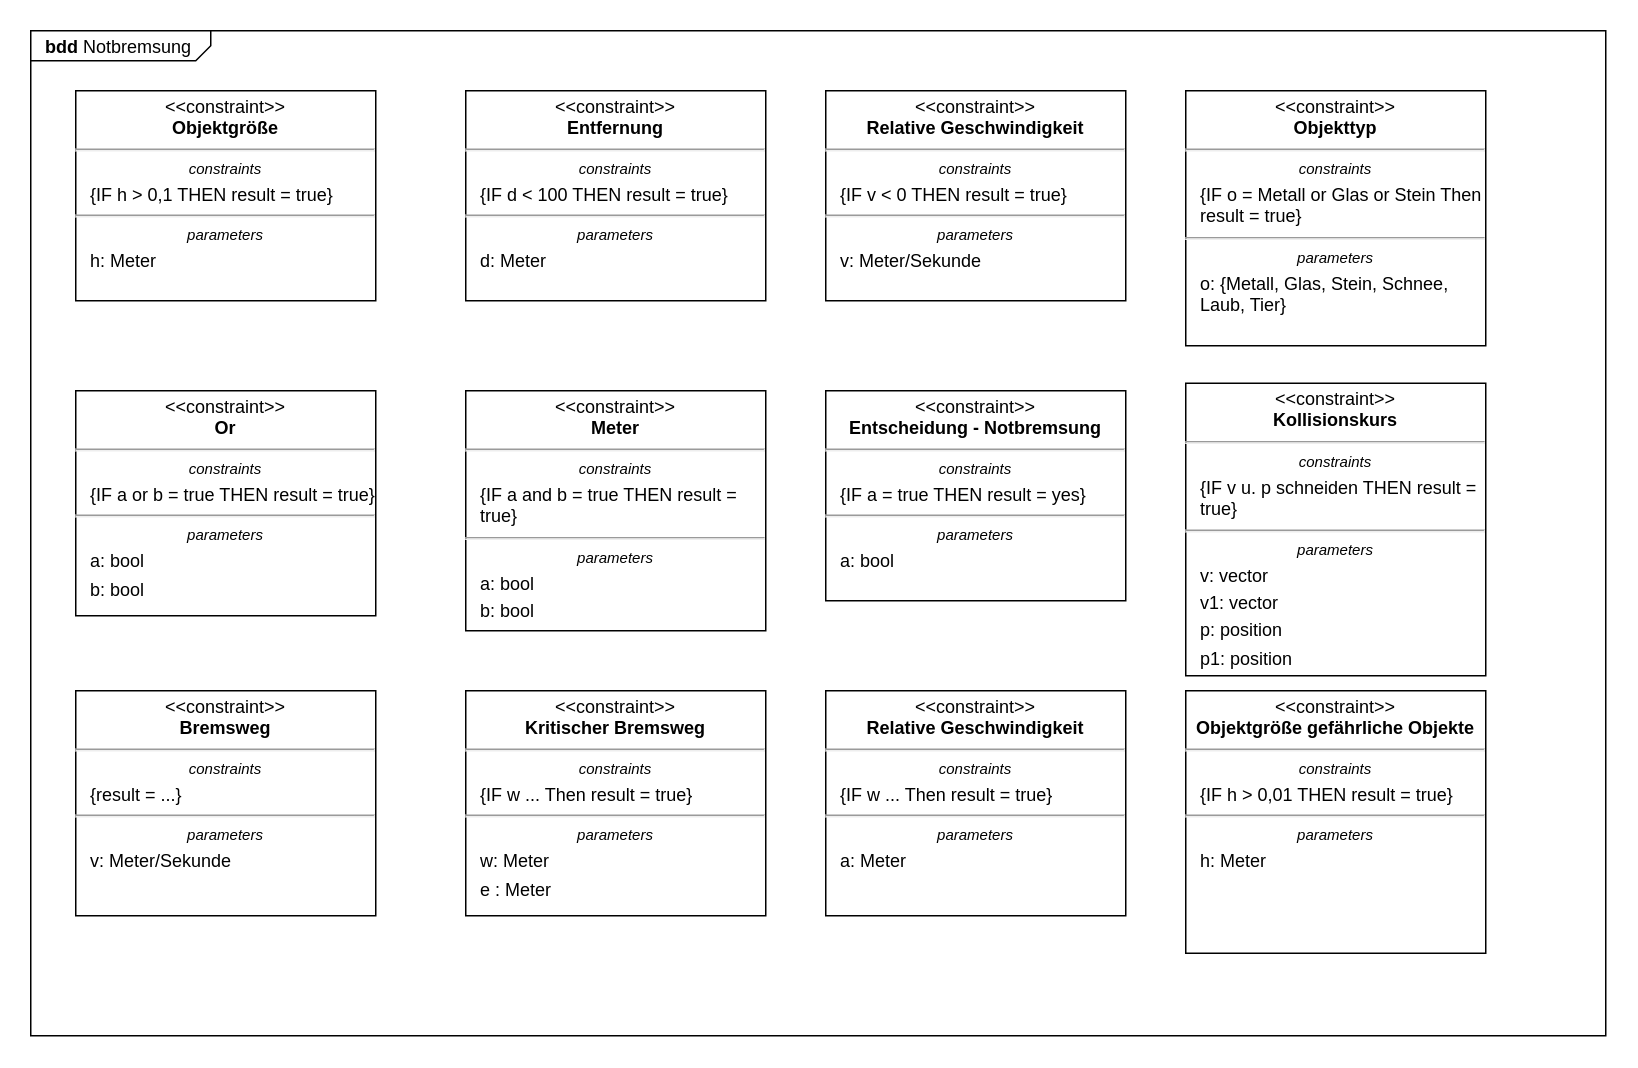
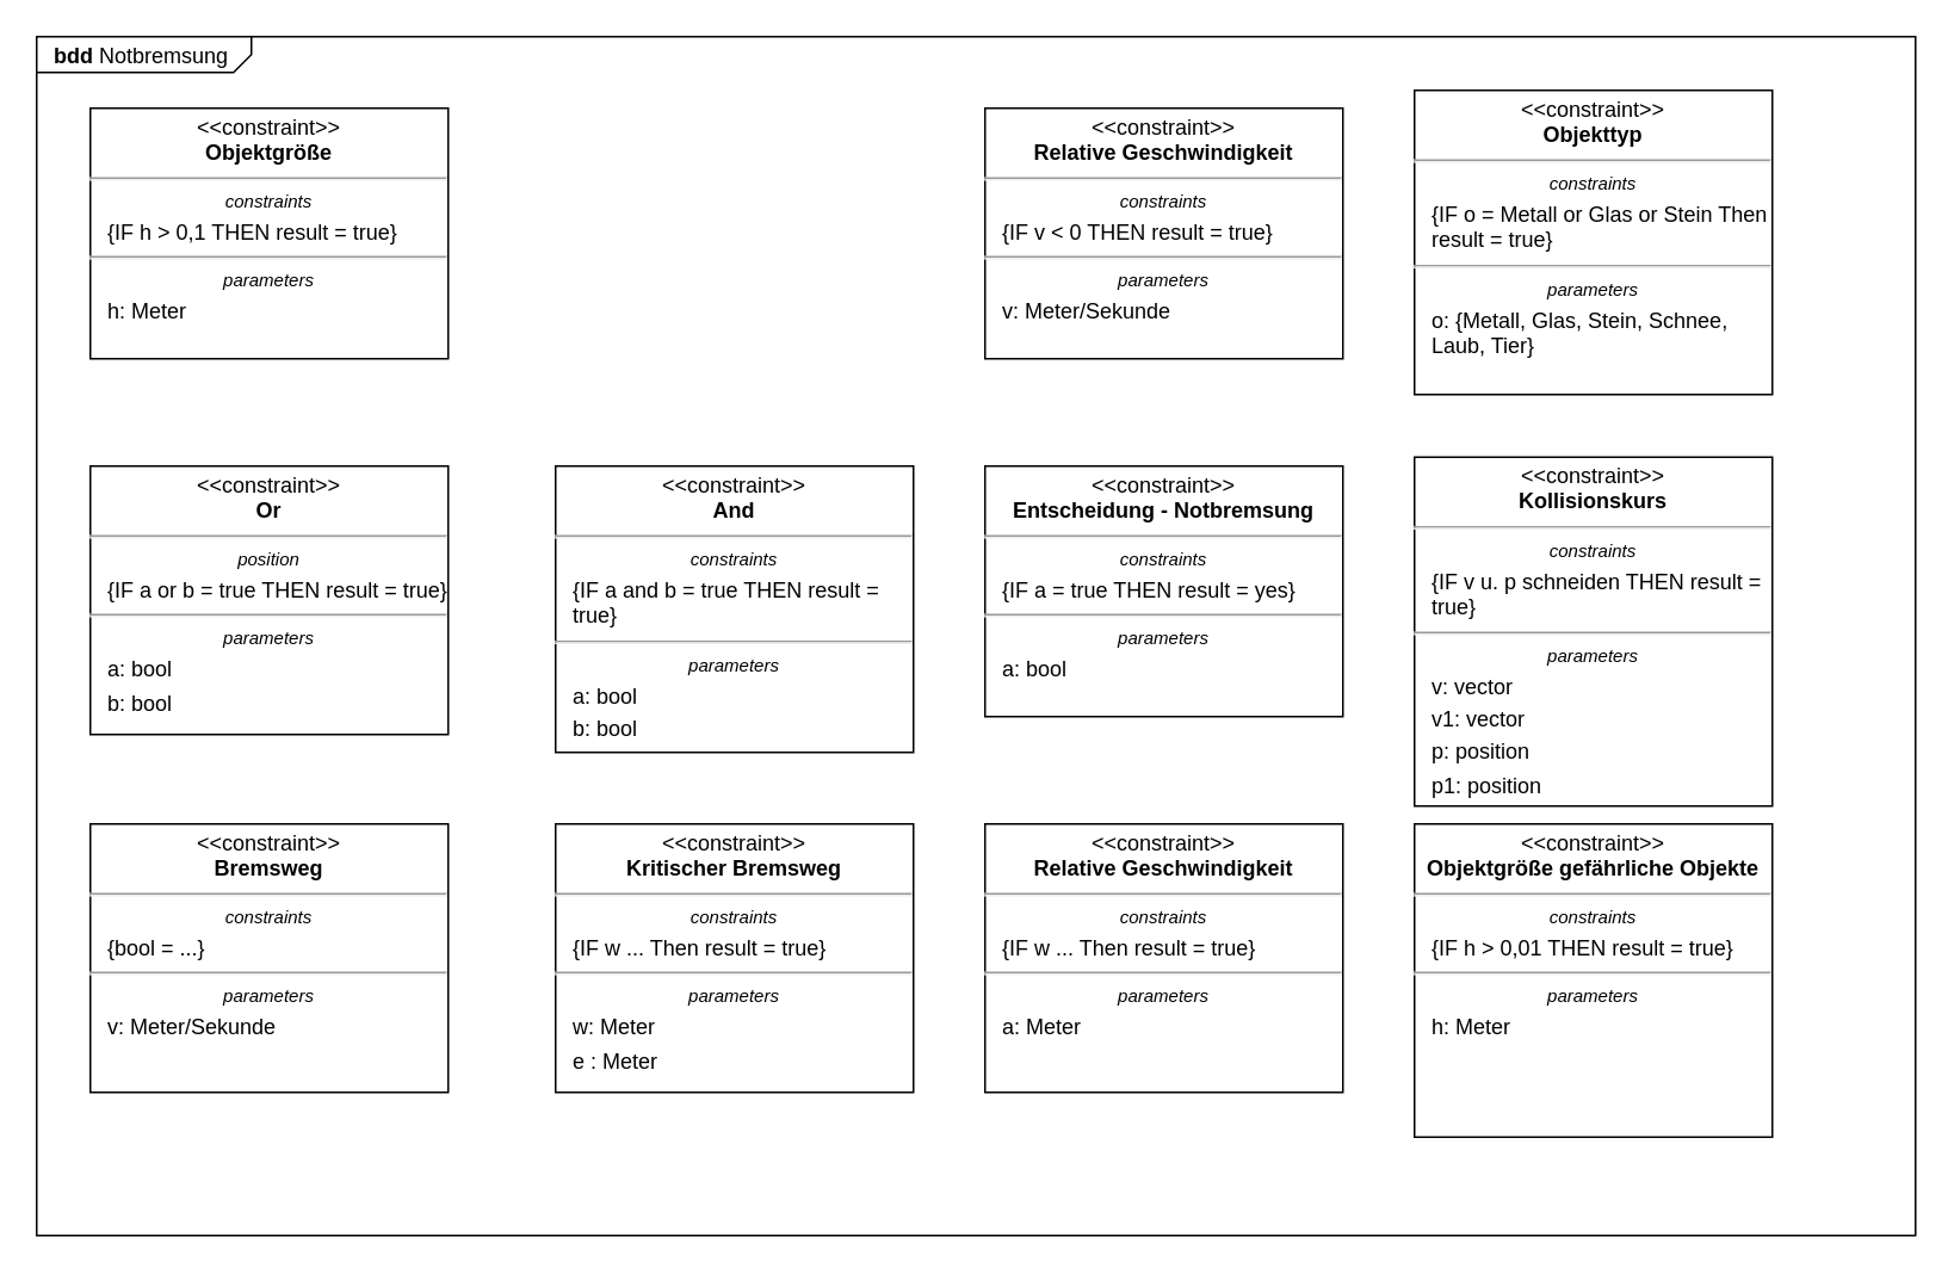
- <mxCell id="4" value="&lt;p style=&quot;margin: 4px 0px 0px;&quot;&gt;&amp;lt;&amp;lt;constraint&amp;gt;&amp;gt;&lt;br&gt;&lt;b&gt;Entfernung&lt;/b&gt;&lt;/p&gt;&lt;hr&gt;&lt;p style=&quot;font-size: 10px; margin: 4px 0px 0px;&quot;&gt;&lt;i&gt;constraints&lt;/i&gt;&lt;/p&gt;&lt;p style=&quot;margin: 4px 0px 0px 10px; text-align: left;&quot;&gt;{IF d &amp;lt; 100 THEN result = true}&lt;br&gt;&lt;/p&gt;&lt;hr&gt;&lt;p style=&quot;font-size: 10px; margin: 4px 0px 0px;&quot;&gt;&lt;i&gt;parameters&lt;/i&gt;&lt;/p&gt;&lt;p style=&quot;margin: 4px 0px 0px 10px; text-align: left;&quot;&gt;d: Meter&lt;/p&gt;" style="shape=rect;html=1;overflow=fill;whiteSpace=wrap;" vertex="1" parent="1"><mxGeometry x="310" y="60" width="200" height="140" as="geometry" /></mxCell>
- <mxCell id="6" value="&lt;p style=&quot;margin: 4px 0px 0px;&quot;&gt;&amp;lt;&amp;lt;constraint&amp;gt;&amp;gt;&lt;br&gt;&lt;b&gt;Objekttyp&lt;/b&gt;&lt;/p&gt;&lt;hr&gt;&lt;p style=&quot;font-size: 10px; margin: 4px 0px 0px;&quot;&gt;&lt;i&gt;constraints&lt;/i&gt;&lt;/p&gt;&lt;p style=&quot;margin: 4px 0px 0px 10px; text-align: left;&quot;&gt;{IF o = Metall or Glas or Stein Then result = true}&lt;br&gt;&lt;/p&gt;&lt;hr&gt;&lt;p style=&quot;font-size: 10px; margin: 4px 0px 0px;&quot;&gt;&lt;i&gt;parameters&lt;/i&gt;&lt;/p&gt;&lt;p style=&quot;margin: 4px 0px 0px 10px; text-align: left;&quot;&gt;o: {Metall, Glas, Stein, Schnee, Laub, Tier}&lt;/p&gt;" style="shape=rect;html=1;overflow=fill;whiteSpace=wrap;" vertex="1" parent="1"><mxGeometry x="790" y="60" width="200" height="170" as="geometry" /></mxCell>
+ <mxCell id="6" value="&lt;p style=&quot;margin: 4px 0px 0px;&quot;&gt;&amp;lt;&amp;lt;constraint&amp;gt;&amp;gt;&lt;br&gt;&lt;b&gt;Objekttyp&lt;/b&gt;&lt;/p&gt;&lt;hr&gt;&lt;p style=&quot;font-size: 10px; margin: 4px 0px 0px;&quot;&gt;&lt;i&gt;constraints&lt;/i&gt;&lt;/p&gt;&lt;p style=&quot;margin: 4px 0px 0px 10px; text-align: left;&quot;&gt;{IF o = Metall or Glas or Stein Then result = true}&lt;br&gt;&lt;/p&gt;&lt;hr&gt;&lt;p style=&quot;font-size: 10px; margin: 4px 0px 0px;&quot;&gt;&lt;i&gt;parameters&lt;/i&gt;&lt;/p&gt;&lt;p style=&quot;margin: 4px 0px 0px 10px; text-align: left;&quot;&gt;o: {Metall, Glas, Stein, Schnee, Laub, Tier}&lt;/p&gt;" style="shape=rect;html=1;overflow=fill;whiteSpace=wrap;" vertex="1" parent="1"><mxGeometry x="790" y="50" width="200" height="170" as="geometry" /></mxCell>
- <mxCell id="7" value="&lt;p style=&quot;margin:0px;margin-top:4px;text-align:center;&quot;&gt;&amp;lt;&amp;lt;constraint&amp;gt;&amp;gt;&lt;br&gt;&lt;b&gt;Or&lt;/b&gt;&lt;/p&gt;&lt;hr&gt;&lt;p style=&quot;font-size:10px;margin:0px;margin-top:4px;text-align:center;&quot;&gt;&lt;i&gt;constraints&lt;/i&gt;&lt;/p&gt;&lt;p style=&quot;margin:0px;margin-top:4px;margin-left:10px;text-align:left;&quot;&gt;{IF a or b = true THEN result = true}&lt;br&gt;&lt;/p&gt;&lt;hr&gt;&lt;p style=&quot;font-size:10px;margin:0px;margin-top:4px;text-align:center;&quot;&gt;&lt;i&gt;parameters&lt;/i&gt;&lt;/p&gt;&lt;p style=&quot;margin:0px;margin-top:4px;margin-left:10px;text-align:left;&quot;&gt;a: bool&lt;br&gt;&lt;/p&gt;&lt;p style=&quot;margin:0px;margin-top:4px;margin-left:10px;text-align:left;&quot;&gt;b: bool&lt;br&gt;&lt;/p&gt;" style="shape=rect;html=1;overflow=fill;whiteSpace=wrap;" vertex="1" parent="1"><mxGeometry x="50" y="260" width="200" height="150" as="geometry" /></mxCell>
+ <mxCell id="7" value="&lt;p style=&quot;margin:0px;margin-top:4px;text-align:center;&quot;&gt;&amp;lt;&amp;lt;constraint&amp;gt;&amp;gt;&lt;br&gt;&lt;b&gt;Or&lt;/b&gt;&lt;/p&gt;&lt;hr&gt;&lt;p style=&quot;font-size:10px;margin:0px;margin-top:4px;text-align:center;&quot;&gt;&lt;i&gt;position&lt;/i&gt;&lt;/p&gt;&lt;p style=&quot;margin:0px;margin-top:4px;margin-left:10px;text-align:left;&quot;&gt;{IF a or b = true THEN result = true}&lt;br&gt;&lt;/p&gt;&lt;hr&gt;&lt;p style=&quot;font-size:10px;margin:0px;margin-top:4px;text-align:center;&quot;&gt;&lt;i&gt;parameters&lt;/i&gt;&lt;/p&gt;&lt;p style=&quot;margin:0px;margin-top:4px;margin-left:10px;text-align:left;&quot;&gt;a: bool&lt;br&gt;&lt;/p&gt;&lt;p style=&quot;margin:0px;margin-top:4px;margin-left:10px;text-align:left;&quot;&gt;b: bool&lt;br&gt;&lt;/p&gt;" style="shape=rect;html=1;overflow=fill;whiteSpace=wrap;" vertex="1" parent="1"><mxGeometry x="50" y="260" width="200" height="150" as="geometry" /></mxCell>
- <mxCell id="9" value="&lt;p style=&quot;margin:0px;margin-top:4px;text-align:center;&quot;&gt;&amp;lt;&amp;lt;constraint&amp;gt;&amp;gt;&lt;br&gt;&lt;b&gt;Meter&lt;/b&gt;&lt;/p&gt;&lt;hr&gt;&lt;p style=&quot;font-size:10px;margin:0px;margin-top:4px;text-align:center;&quot;&gt;&lt;i&gt;constraints&lt;/i&gt;&lt;/p&gt;&lt;p style=&quot;margin:0px;margin-top:4px;margin-left:10px;text-align:left;&quot;&gt;{IF a and b = true THEN result = true}&lt;br&gt;&lt;/p&gt;&lt;hr&gt;&lt;p style=&quot;font-size:10px;margin:0px;margin-top:4px;text-align:center;&quot;&gt;&lt;i&gt;parameters&lt;/i&gt;&lt;/p&gt;&lt;p style=&quot;margin:0px;margin-top:4px;margin-left:10px;text-align:left;&quot;&gt;a: bool&lt;br&gt;&lt;/p&gt;&lt;p style=&quot;margin:0px;margin-top:4px;margin-left:10px;text-align:left;&quot;&gt;b: bool&lt;br&gt;&lt;/p&gt;" style="shape=rect;html=1;overflow=fill;whiteSpace=wrap;" vertex="1" parent="1"><mxGeometry x="310" y="260" width="200" height="160" as="geometry" /></mxCell>
+ <mxCell id="9" value="&lt;p style=&quot;margin:0px;margin-top:4px;text-align:center;&quot;&gt;&amp;lt;&amp;lt;constraint&amp;gt;&amp;gt;&lt;br&gt;&lt;b&gt;And&lt;/b&gt;&lt;/p&gt;&lt;hr&gt;&lt;p style=&quot;font-size:10px;margin:0px;margin-top:4px;text-align:center;&quot;&gt;&lt;i&gt;constraints&lt;/i&gt;&lt;/p&gt;&lt;p style=&quot;margin:0px;margin-top:4px;margin-left:10px;text-align:left;&quot;&gt;{IF a and b = true THEN result = true}&lt;br&gt;&lt;/p&gt;&lt;hr&gt;&lt;p style=&quot;font-size:10px;margin:0px;margin-top:4px;text-align:center;&quot;&gt;&lt;i&gt;parameters&lt;/i&gt;&lt;/p&gt;&lt;p style=&quot;margin:0px;margin-top:4px;margin-left:10px;text-align:left;&quot;&gt;a: bool&lt;br&gt;&lt;/p&gt;&lt;p style=&quot;margin:0px;margin-top:4px;margin-left:10px;text-align:left;&quot;&gt;b: bool&lt;br&gt;&lt;/p&gt;" style="shape=rect;html=1;overflow=fill;whiteSpace=wrap;" vertex="1" parent="1"><mxGeometry x="310" y="260" width="200" height="160" as="geometry" /></mxCell>
- <mxCell id="11" value="&lt;p style=&quot;margin: 4px 0px 0px;&quot;&gt;&amp;lt;&amp;lt;constraint&amp;gt;&amp;gt;&lt;br&gt;&lt;b&gt;Bremsweg&lt;/b&gt;&lt;/p&gt;&lt;hr&gt;&lt;p style=&quot;font-size: 10px; margin: 4px 0px 0px;&quot;&gt;&lt;i&gt;constraints&lt;/i&gt;&lt;/p&gt;&lt;p style=&quot;margin: 4px 0px 0px 10px; text-align: left;&quot;&gt;{result = ...}&lt;br&gt;&lt;/p&gt;&lt;hr&gt;&lt;p style=&quot;font-size: 10px; margin: 4px 0px 0px;&quot;&gt;&lt;i&gt;parameters&lt;/i&gt;&lt;/p&gt;&lt;p style=&quot;margin: 4px 0px 0px 10px; text-align: left;&quot;&gt;v: Meter/Sekunde&lt;/p&gt;" style="shape=rect;html=1;overflow=fill;whiteSpace=wrap;" vertex="1" parent="1"><mxGeometry x="50" y="460" width="200" height="150" as="geometry" /></mxCell>
+ <mxCell id="11" value="&lt;p style=&quot;margin: 4px 0px 0px;&quot;&gt;&amp;lt;&amp;lt;constraint&amp;gt;&amp;gt;&lt;br&gt;&lt;b&gt;Bremsweg&lt;/b&gt;&lt;/p&gt;&lt;hr&gt;&lt;p style=&quot;font-size: 10px; margin: 4px 0px 0px;&quot;&gt;&lt;i&gt;constraints&lt;/i&gt;&lt;/p&gt;&lt;p style=&quot;margin: 4px 0px 0px 10px; text-align: left;&quot;&gt;{bool = ...}&lt;br&gt;&lt;/p&gt;&lt;hr&gt;&lt;p style=&quot;font-size: 10px; margin: 4px 0px 0px;&quot;&gt;&lt;i&gt;parameters&lt;/i&gt;&lt;/p&gt;&lt;p style=&quot;margin: 4px 0px 0px 10px; text-align: left;&quot;&gt;v: Meter/Sekunde&lt;/p&gt;" style="shape=rect;html=1;overflow=fill;whiteSpace=wrap;" vertex="1" parent="1"><mxGeometry x="50" y="460" width="200" height="150" as="geometry" /></mxCell>
